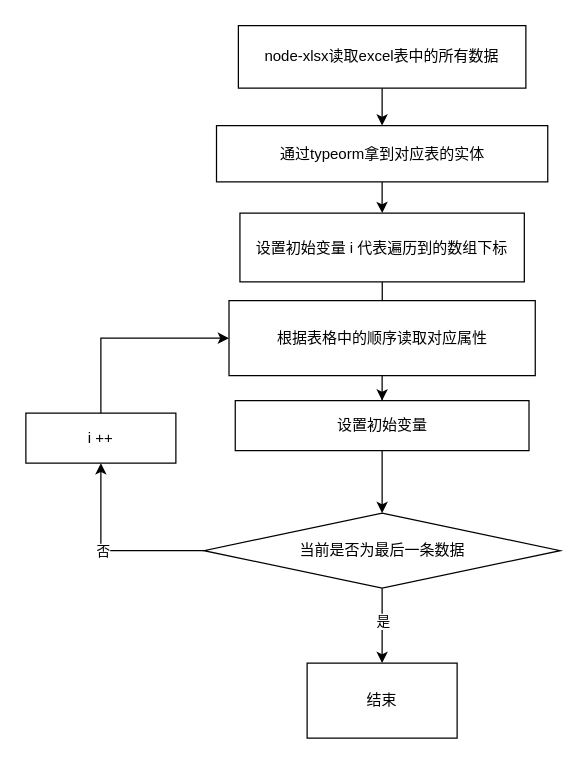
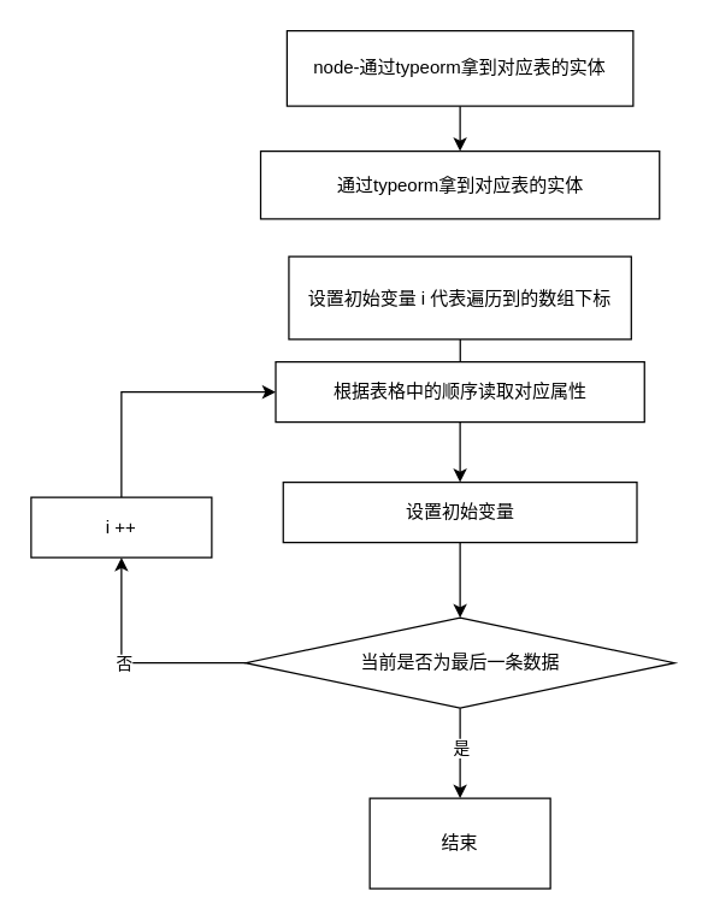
- <mxCell id="3" value="node-xlsx读取excel表中的所有数据" style="rounded=0;whiteSpace=wrap;html=1;" vertex="1" parent="1"><mxGeometry x="190" y="20" width="230" height="50" as="geometry" /></mxCell>
+ <mxCell id="3" value="node-通过typeorm拿到对应表的实体" style="rounded=0;whiteSpace=wrap;html=1;" vertex="1" parent="1"><mxGeometry x="190" y="20" width="230" height="50" as="geometry" /></mxCell>
- <mxCell id="4" value="" style="edgeStyle=orthogonalEdgeStyle;rounded=0;orthogonalLoop=1;jettySize=auto;html=1;" edge="1" parent="1" source="5" target="7"><mxGeometry relative="1" as="geometry" /></mxCell>
- <mxCell id="9" value="根据表格中的顺序读取对应属性" style="whiteSpace=wrap;html=1;rounded=0;" vertex="1" parent="1"><mxGeometry x="182.5" y="240" width="245" height="60" as="geometry" /></mxCell>
+ <mxCell id="9" value="根据表格中的顺序读取对应属性" style="whiteSpace=wrap;html=1;rounded=0;" vertex="1" parent="1"><mxGeometry x="182.5" y="240" width="245" height="40" as="geometry" /></mxCell>
